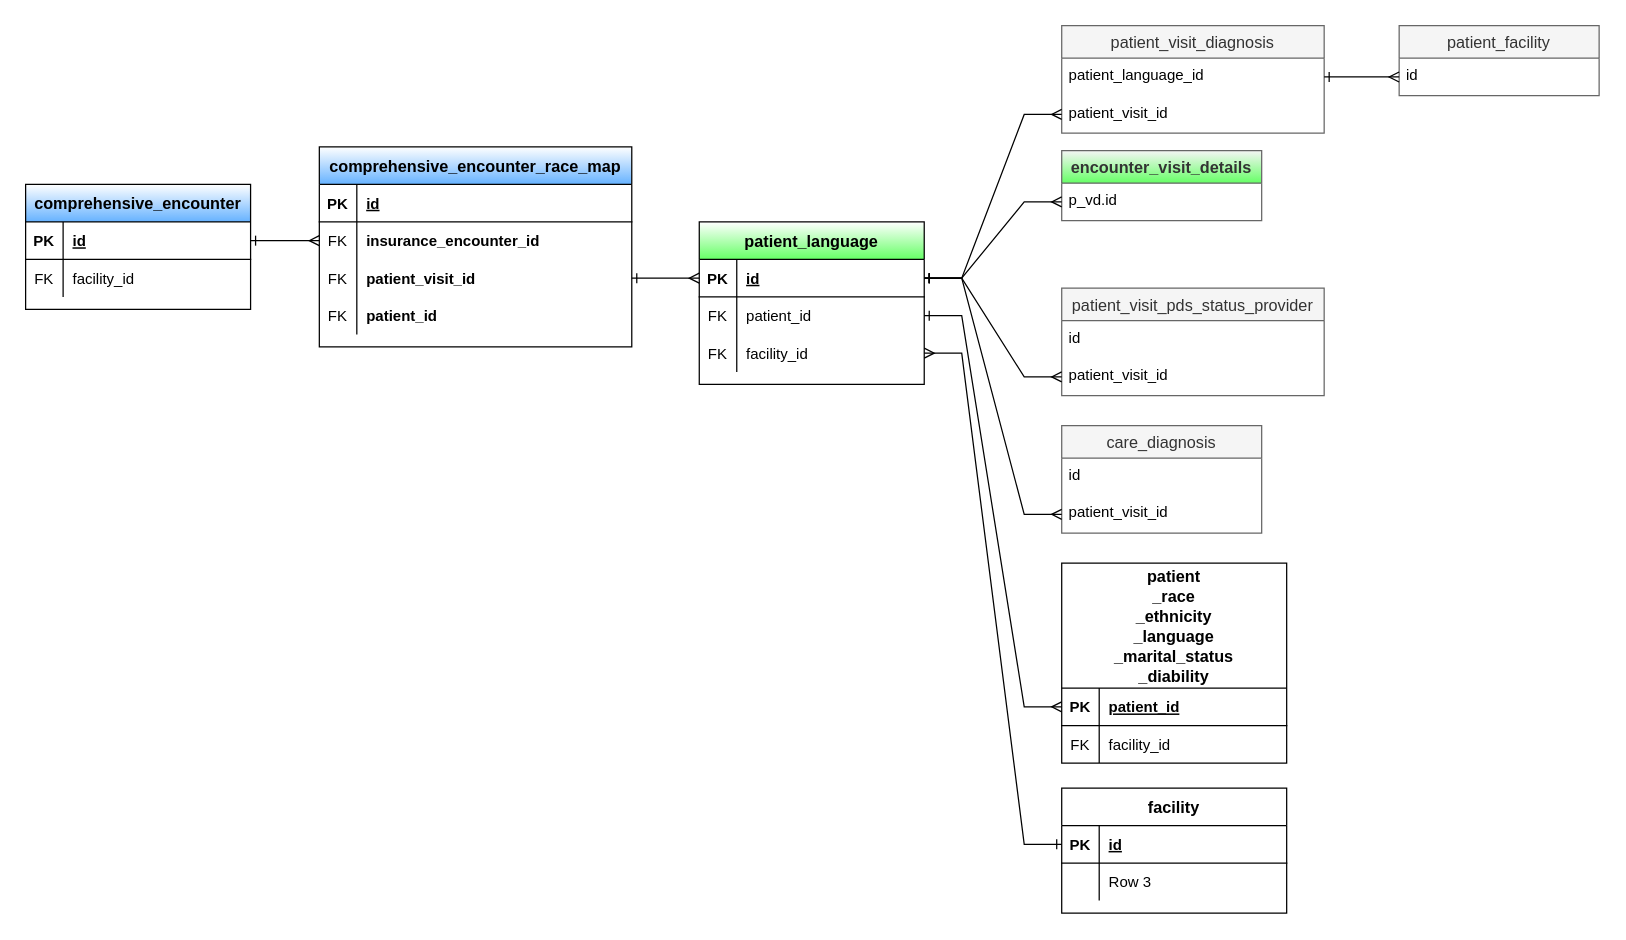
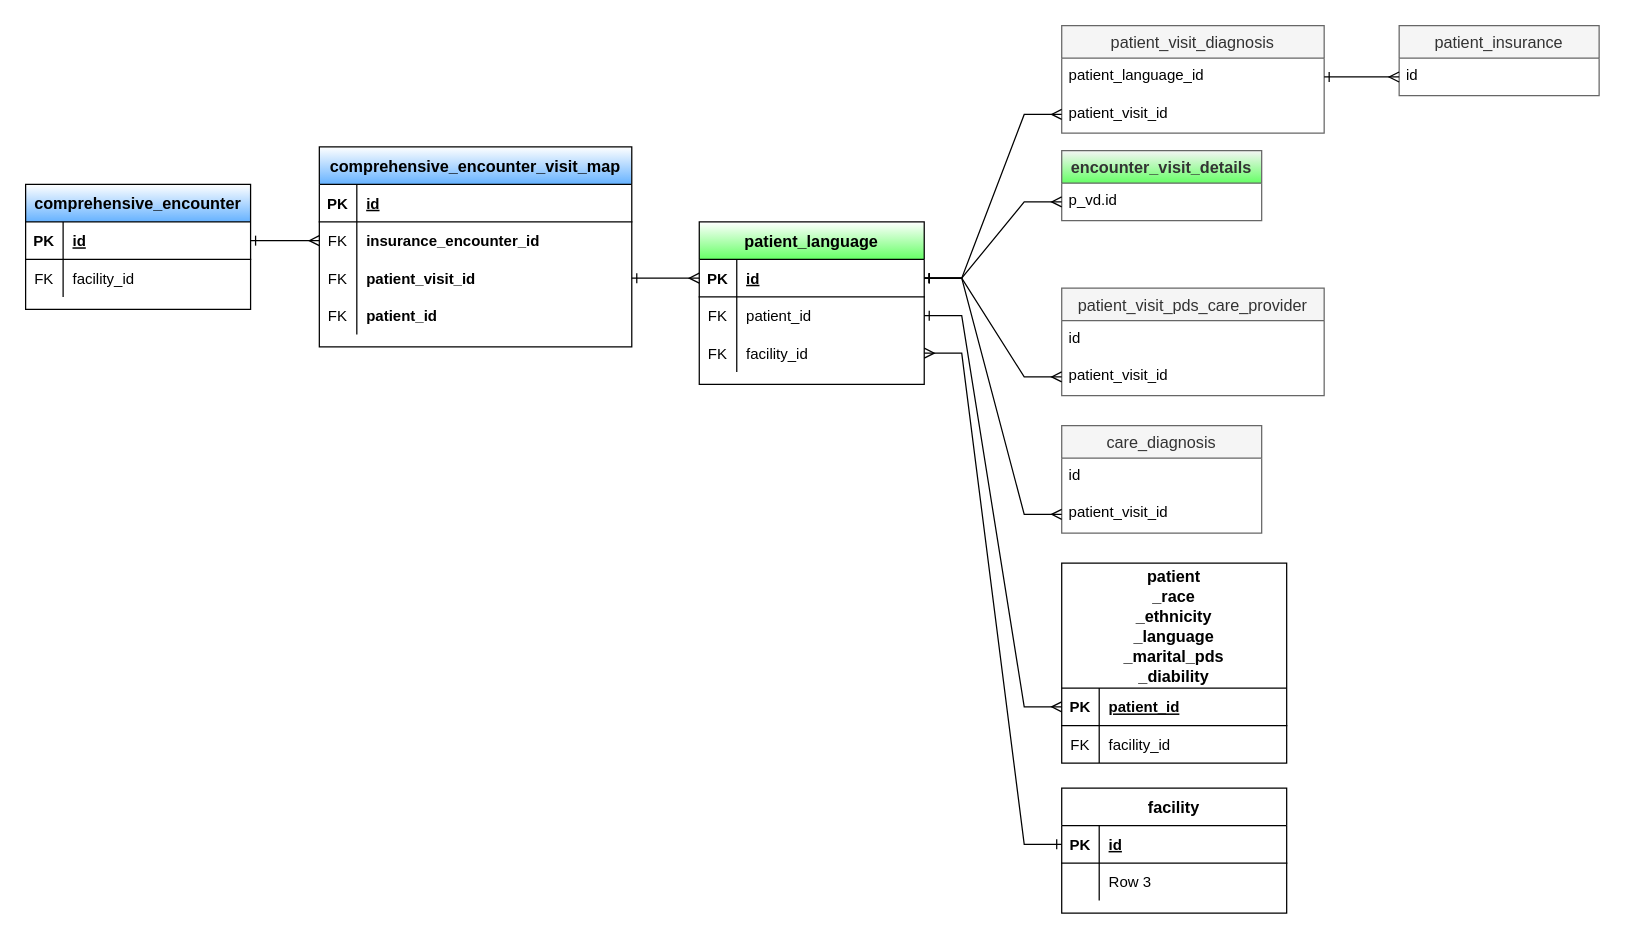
- <mxCell id="7" value="patient_facility" style="swimlane;fontStyle=0;childLayout=stackLayout;horizontal=1;startSize=26;horizontalStack=0;resizeParent=1;resizeParentMax=0;resizeLast=0;collapsible=1;marginBottom=0;align=center;fontSize=13;fillColor=#f5f5f5;fontColor=#333333;strokeColor=#666666;" parent="1" vertex="1"><mxGeometry x="1119" y="20" width="160" height="56" as="geometry" /></mxCell>
+ <mxCell id="7" value="patient_insurance" style="swimlane;fontStyle=0;childLayout=stackLayout;horizontal=1;startSize=26;horizontalStack=0;resizeParent=1;resizeParentMax=0;resizeLast=0;collapsible=1;marginBottom=0;align=center;fontSize=13;fillColor=#f5f5f5;fontColor=#333333;strokeColor=#666666;" parent="1" vertex="1"><mxGeometry x="1119" y="20" width="160" height="56" as="geometry" /></mxCell>
- <mxCell id="31" value="comprehensive_encounter_race_map" style="shape=table;startSize=30;container=1;collapsible=1;childLayout=tableLayout;fixedRows=1;rowLines=0;fontStyle=1;align=center;resizeLast=1;fillColor=default;gradientColor=#66B2FF;fontSize=13;" parent="1" vertex="1"><mxGeometry x="255" y="117" width="250" height="160" as="geometry" /></mxCell>
+ <mxCell id="31" value="comprehensive_encounter_visit_map" style="shape=table;startSize=30;container=1;collapsible=1;childLayout=tableLayout;fixedRows=1;rowLines=0;fontStyle=1;align=center;resizeLast=1;fillColor=default;gradientColor=#66B2FF;fontSize=13;" parent="1" vertex="1"><mxGeometry x="255" y="117" width="250" height="160" as="geometry" /></mxCell>
- <mxCell id="9" value="patient_visit_pds_status_provider" style="swimlane;fontStyle=0;childLayout=stackLayout;horizontal=1;startSize=26;horizontalStack=0;resizeParent=1;resizeParentMax=0;resizeLast=0;collapsible=1;marginBottom=0;align=center;fontSize=13;fillColor=#f5f5f5;fontColor=#333333;strokeColor=#666666;" parent="1" vertex="1"><mxGeometry x="849" y="230" width="210" height="86" as="geometry" /></mxCell>
+ <mxCell id="9" value="patient_visit_pds_care_provider" style="swimlane;fontStyle=0;childLayout=stackLayout;horizontal=1;startSize=26;horizontalStack=0;resizeParent=1;resizeParentMax=0;resizeLast=0;collapsible=1;marginBottom=0;align=center;fontSize=13;fillColor=#f5f5f5;fontColor=#333333;strokeColor=#666666;" parent="1" vertex="1"><mxGeometry x="849" y="230" width="210" height="86" as="geometry" /></mxCell>
- <mxCell id="61" value="patient&#10;_race&#10;_ethnicity&#10;_language&#10;_marital_status&#10;_diability" style="shape=table;startSize=100;container=1;collapsible=1;childLayout=tableLayout;fixedRows=1;rowLines=0;fontStyle=1;align=center;resizeLast=1;fontSize=13;" parent="1" vertex="1"><mxGeometry x="849" y="450" width="180" height="160" as="geometry" /></mxCell>
+ <mxCell id="61" value="patient&#10;_race&#10;_ethnicity&#10;_language&#10;_marital_pds&#10;_diability" style="shape=table;startSize=100;container=1;collapsible=1;childLayout=tableLayout;fixedRows=1;rowLines=0;fontStyle=1;align=center;resizeLast=1;fontSize=13;" parent="1" vertex="1"><mxGeometry x="849" y="450" width="180" height="160" as="geometry" /></mxCell>
